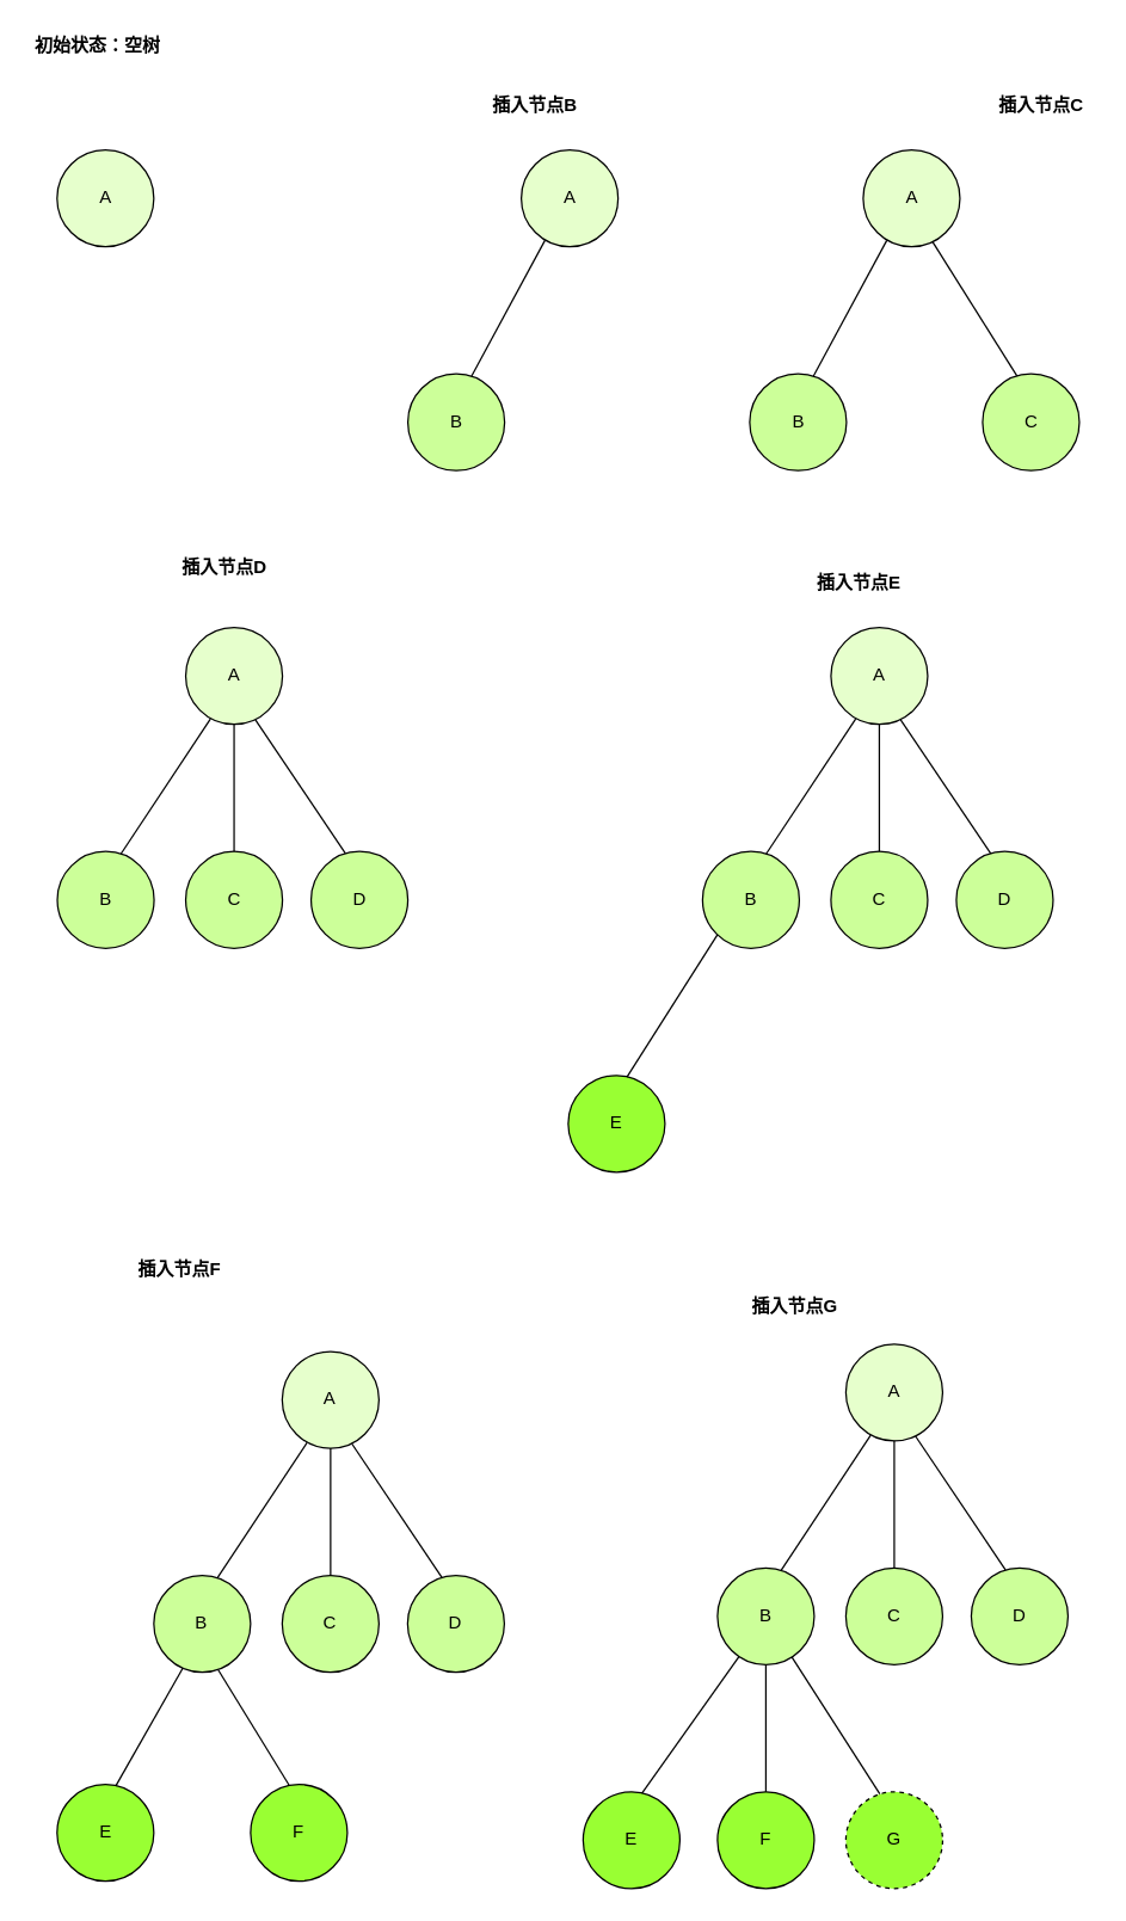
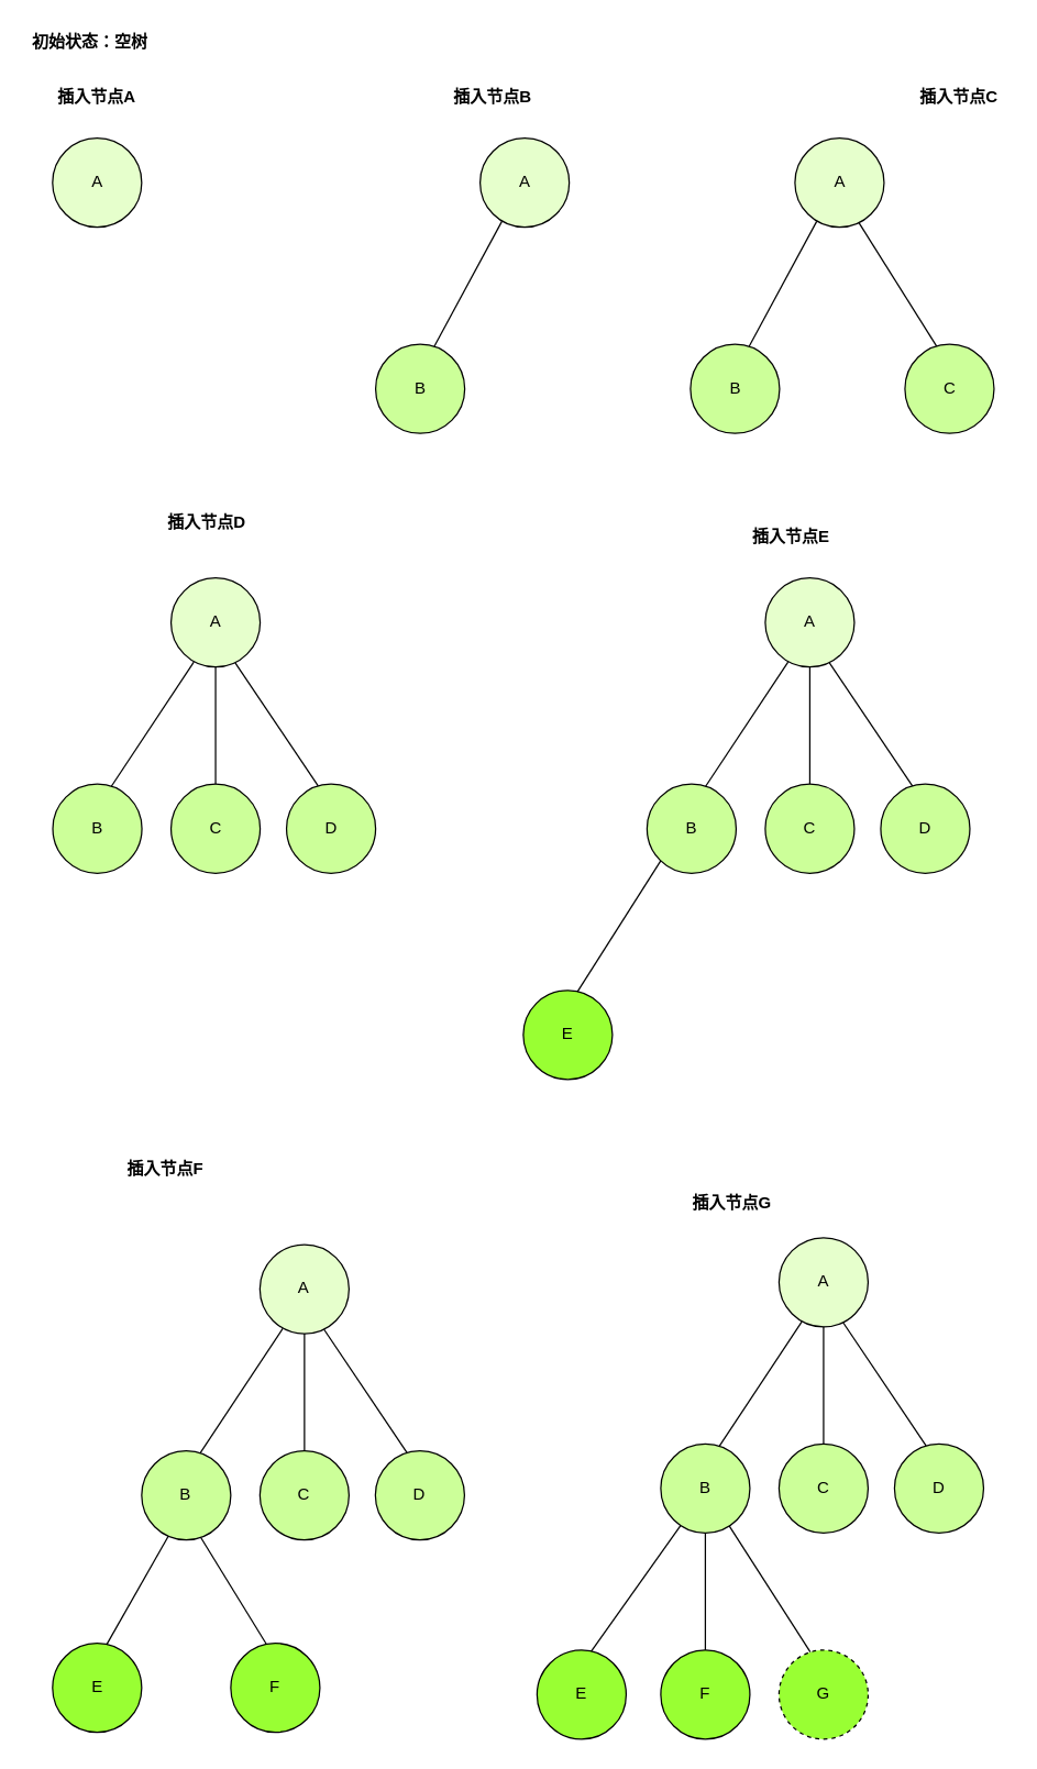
+ <mxCell id="4" value="&lt;b&gt;插入节点A&lt;/b&gt;" style="text;strokeColor=none;align=center;fillColor=none;html=1;verticalAlign=middle;whiteSpace=wrap;rounded=0;" vertex="1" parent="1"><mxGeometry x="40" y="60" width="60" height="20" as="geometry" /></mxCell>
